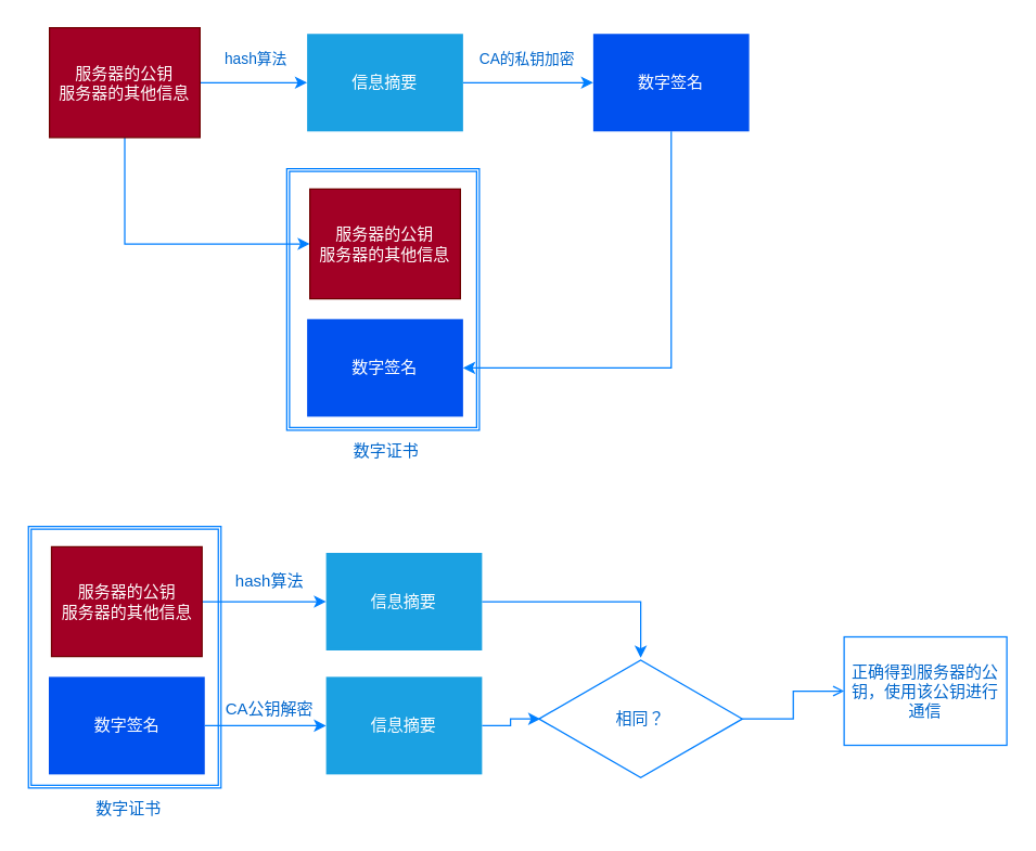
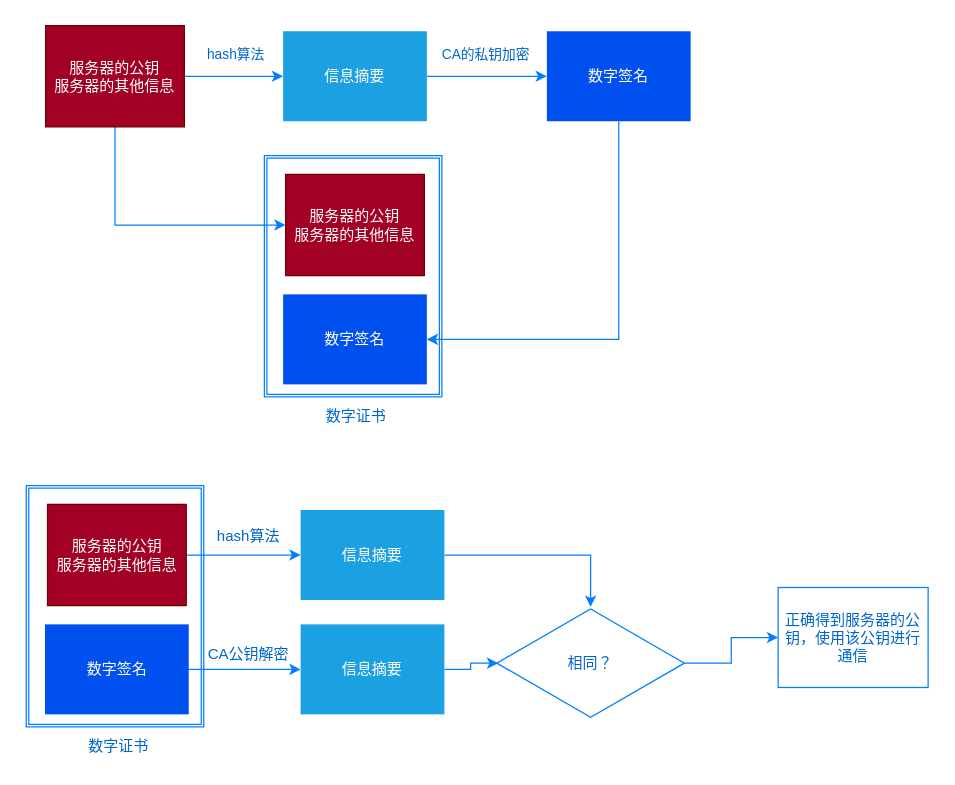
- <mxCell id="26" style="edgeStyle=orthogonalEdgeStyle;rounded=0;orthogonalLoop=1;jettySize=auto;html=1;labelBackgroundColor=none;strokeColor=#007FFF;fontColor=#0066CC;endArrow=open;" edge="1" parent="1" source="27" target="28"><mxGeometry relative="1" as="geometry" /></mxCell>
+ <mxCell id="26" style="edgeStyle=orthogonalEdgeStyle;rounded=0;orthogonalLoop=1;jettySize=auto;html=1;labelBackgroundColor=none;strokeColor=#007FFF;fontColor=#0066CC;" edge="1" parent="1" source="27" target="28"><mxGeometry relative="1" as="geometry" /></mxCell>
